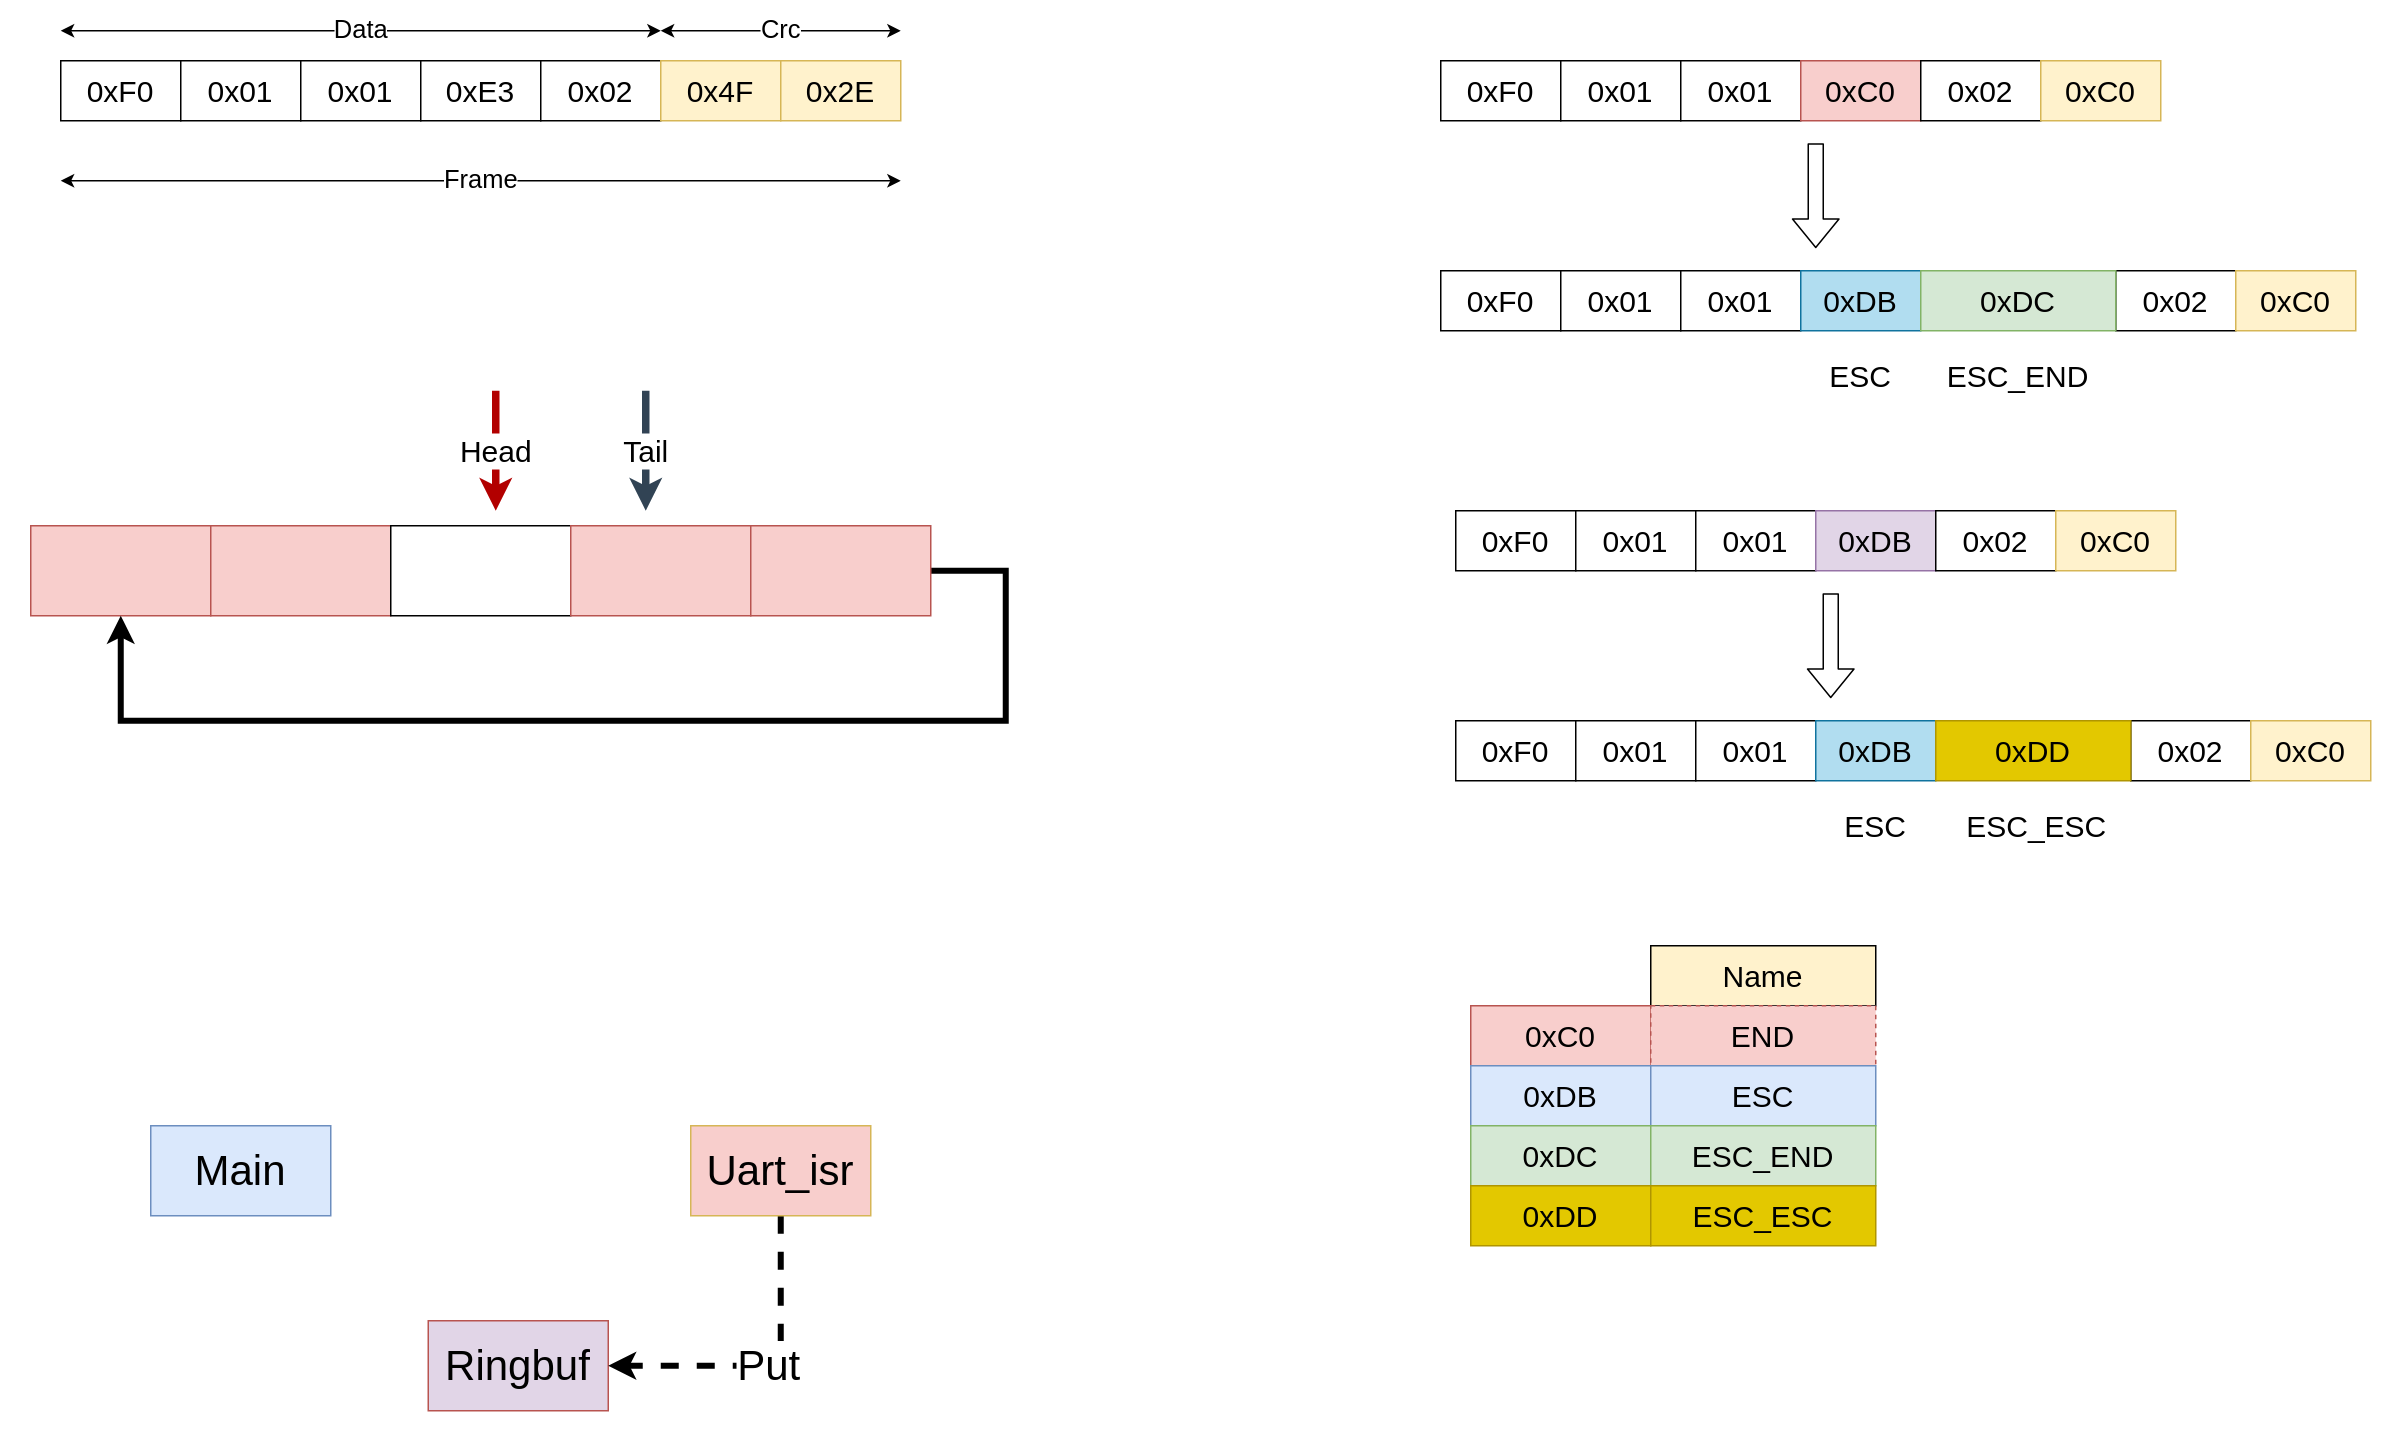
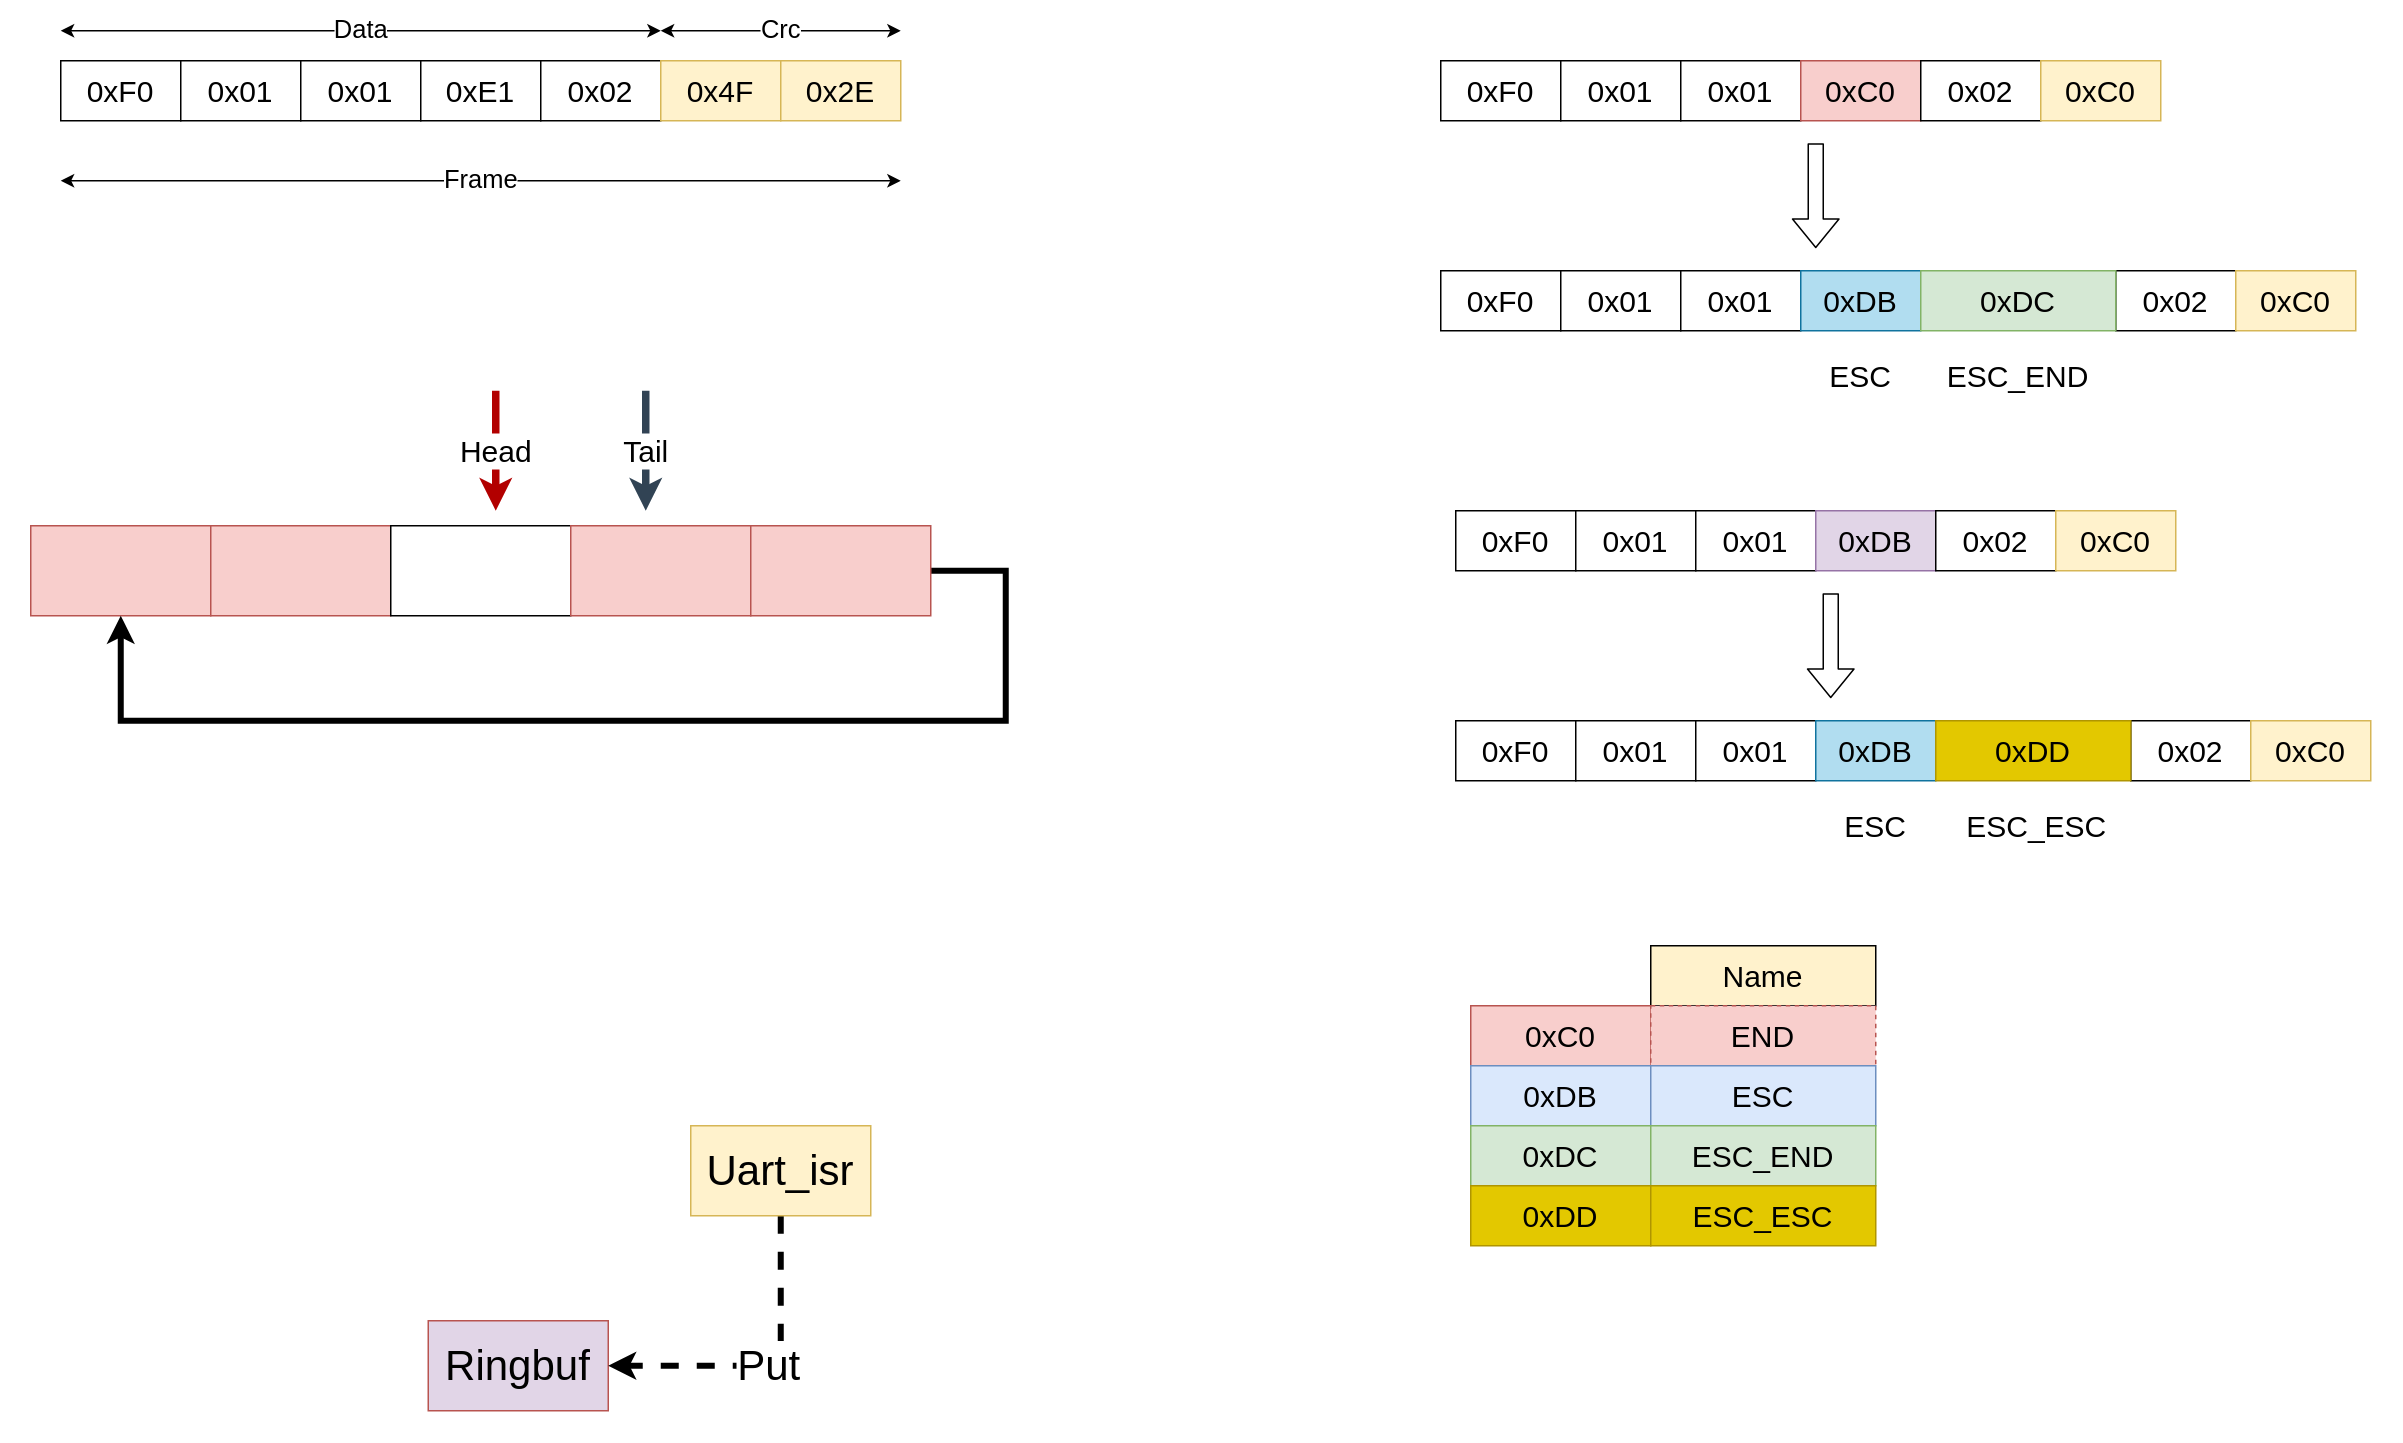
- <mxCell id="59" value="0xE3" style="rounded=0;whiteSpace=wrap;html=1;fontSize=20;" parent="1" vertex="1"><mxGeometry x="280" y="40" width="80" height="40" as="geometry" /></mxCell>
+ <mxCell id="59" value="0xE1" style="rounded=0;whiteSpace=wrap;html=1;fontSize=20;" parent="1" vertex="1"><mxGeometry x="280" y="40" width="80" height="40" as="geometry" /></mxCell>
- <mxCell id="52" value="Main" style="rounded=0;whiteSpace=wrap;html=1;fontSize=28;strokeColor=#6c8ebf;fillColor=#dae8fc;" parent="1" vertex="1"><mxGeometry x="100" y="750" width="120" height="60" as="geometry" /></mxCell>
- <mxCell id="55" value="Uart_isr" style="rounded=0;whiteSpace=wrap;html=1;fontSize=28;strokeColor=#d6b656;fillColor=#f8cecc;" parent="1" vertex="1"><mxGeometry x="460" y="750" width="120" height="60" as="geometry" /></mxCell>
+ <mxCell id="55" value="Uart_isr" style="rounded=0;whiteSpace=wrap;html=1;fontSize=28;strokeColor=#d6b656;fillColor=#fff2cc;" parent="1" vertex="1"><mxGeometry x="460" y="750" width="120" height="60" as="geometry" /></mxCell>
